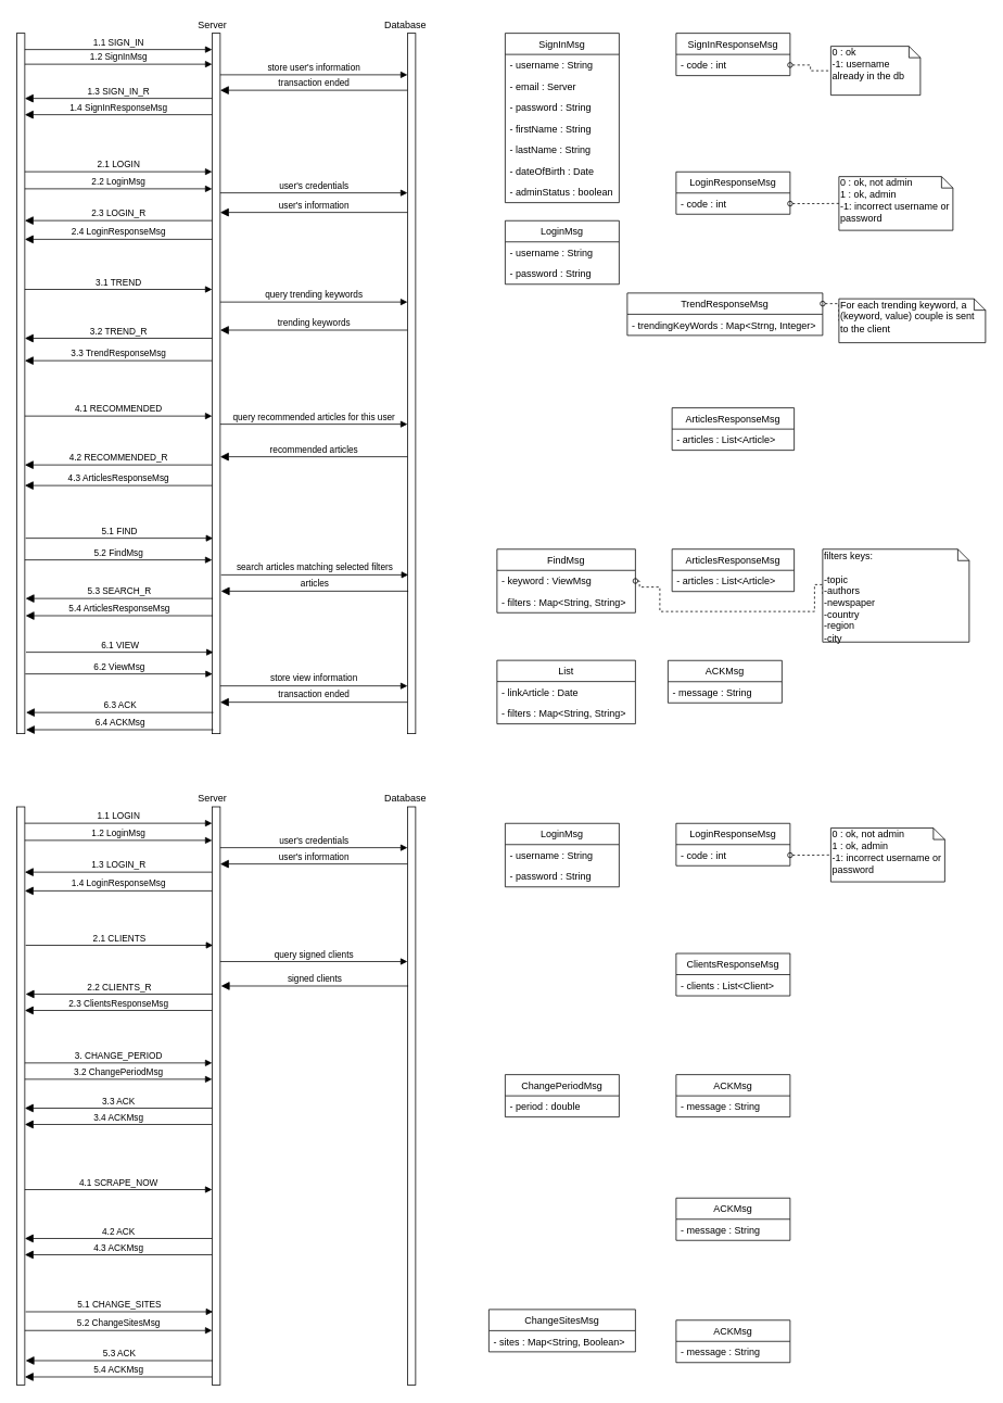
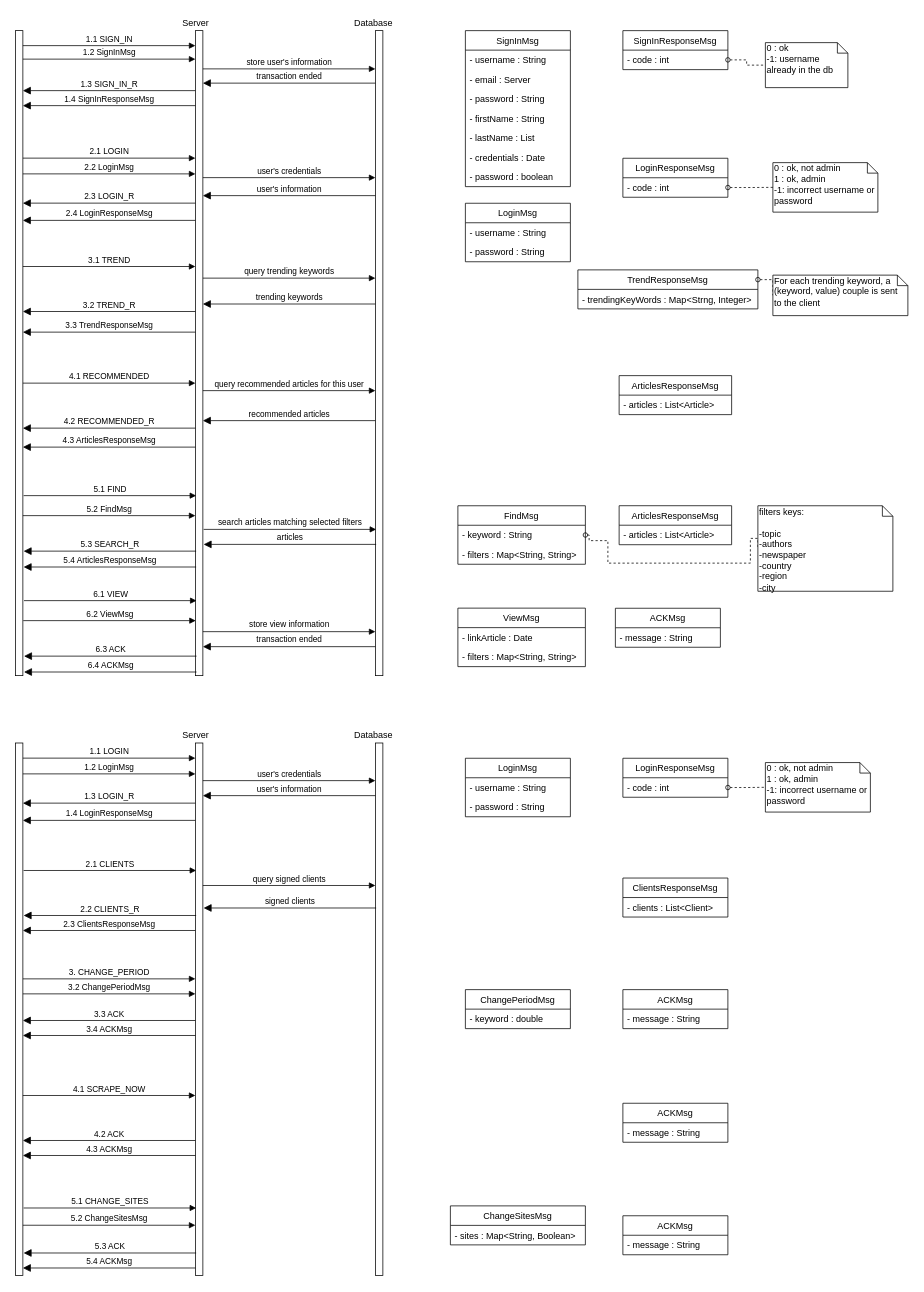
- <mxCell id="56" value="- lastName : String" style="text;strokeColor=none;fillColor=none;align=left;verticalAlign=top;spacingLeft=4;spacingRight=4;overflow=hidden;rotatable=0;points=[[0,0.5],[1,0.5]];portConstraint=eastwest;" vertex="1" parent="51"><mxGeometry y="130" width="140" height="26" as="geometry" /></mxCell>
+ <mxCell id="56" value="- lastName : List" style="text;strokeColor=none;fillColor=none;align=left;verticalAlign=top;spacingLeft=4;spacingRight=4;overflow=hidden;rotatable=0;points=[[0,0.5],[1,0.5]];portConstraint=eastwest;" vertex="1" parent="51"><mxGeometry y="130" width="140" height="26" as="geometry" /></mxCell>
- <mxCell id="57" value="- dateOfBirth : Date" style="text;strokeColor=none;fillColor=none;align=left;verticalAlign=top;spacingLeft=4;spacingRight=4;overflow=hidden;rotatable=0;points=[[0,0.5],[1,0.5]];portConstraint=eastwest;" vertex="1" parent="51"><mxGeometry y="156" width="140" height="26" as="geometry" /></mxCell>
+ <mxCell id="57" value="- credentials : Date" style="text;strokeColor=none;fillColor=none;align=left;verticalAlign=top;spacingLeft=4;spacingRight=4;overflow=hidden;rotatable=0;points=[[0,0.5],[1,0.5]];portConstraint=eastwest;" vertex="1" parent="51"><mxGeometry y="156" width="140" height="26" as="geometry" /></mxCell>
- <mxCell id="58" value="- adminStatus : boolean" style="text;strokeColor=none;fillColor=none;align=left;verticalAlign=top;spacingLeft=4;spacingRight=4;overflow=hidden;rotatable=0;points=[[0,0.5],[1,0.5]];portConstraint=eastwest;" vertex="1" parent="51"><mxGeometry y="182" width="140" height="26" as="geometry" /></mxCell>
+ <mxCell id="58" value="- password : boolean" style="text;strokeColor=none;fillColor=none;align=left;verticalAlign=top;spacingLeft=4;spacingRight=4;overflow=hidden;rotatable=0;points=[[0,0.5],[1,0.5]];portConstraint=eastwest;" vertex="1" parent="51"><mxGeometry y="182" width="140" height="26" as="geometry" /></mxCell>
- <mxCell id="120" value="- keyword : ViewMsg" style="text;strokeColor=none;fillColor=none;align=left;verticalAlign=top;spacingLeft=4;spacingRight=4;overflow=hidden;rotatable=0;points=[[0,0.5],[1,0.5]];portConstraint=eastwest;" vertex="1" parent="119"><mxGeometry y="26" width="170" height="26" as="geometry" /></mxCell>
+ <mxCell id="120" value="- keyword : String" style="text;strokeColor=none;fillColor=none;align=left;verticalAlign=top;spacingLeft=4;spacingRight=4;overflow=hidden;rotatable=0;points=[[0,0.5],[1,0.5]];portConstraint=eastwest;" vertex="1" parent="119"><mxGeometry y="26" width="170" height="26" as="geometry" /></mxCell>
- <mxCell id="88" value="List" style="swimlane;fontStyle=0;childLayout=stackLayout;horizontal=1;startSize=26;fillColor=none;horizontalStack=0;resizeParent=1;resizeParentMax=0;resizeLast=0;collapsible=1;marginBottom=0;" parent="1" vertex="1"><mxGeometry x="610" y="810" width="170" height="78" as="geometry" /></mxCell>
+ <mxCell id="88" value="ViewMsg" style="swimlane;fontStyle=0;childLayout=stackLayout;horizontal=1;startSize=26;fillColor=none;horizontalStack=0;resizeParent=1;resizeParentMax=0;resizeLast=0;collapsible=1;marginBottom=0;" parent="1" vertex="1"><mxGeometry x="610" y="810" width="170" height="78" as="geometry" /></mxCell>
- <mxCell id="102" value="- period : double" style="text;strokeColor=none;fillColor=none;align=left;verticalAlign=top;spacingLeft=4;spacingRight=4;overflow=hidden;rotatable=0;points=[[0,0.5],[1,0.5]];portConstraint=eastwest;" parent="101" vertex="1"><mxGeometry y="26" width="140" height="26" as="geometry" /></mxCell>
+ <mxCell id="102" value="- keyword : double" style="text;strokeColor=none;fillColor=none;align=left;verticalAlign=top;spacingLeft=4;spacingRight=4;overflow=hidden;rotatable=0;points=[[0,0.5],[1,0.5]];portConstraint=eastwest;" parent="101" vertex="1"><mxGeometry y="26" width="140" height="26" as="geometry" /></mxCell>
